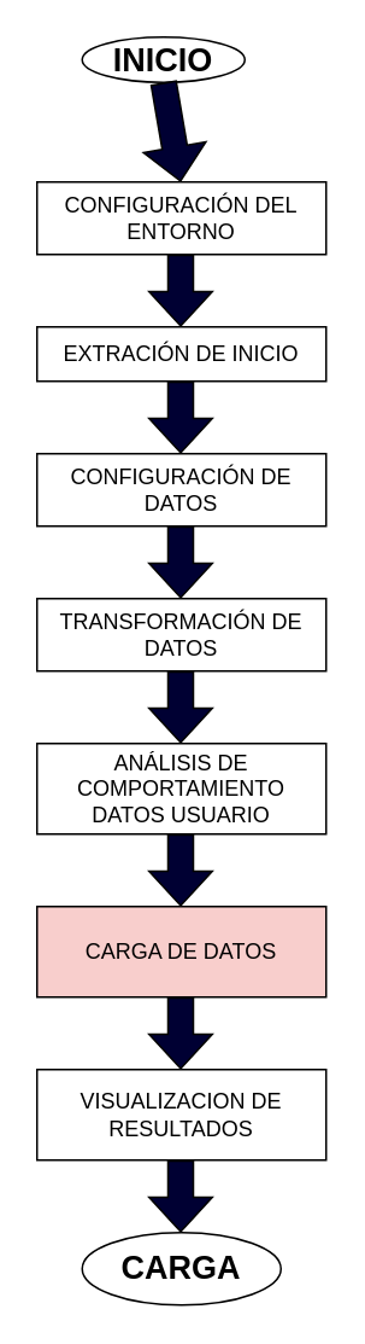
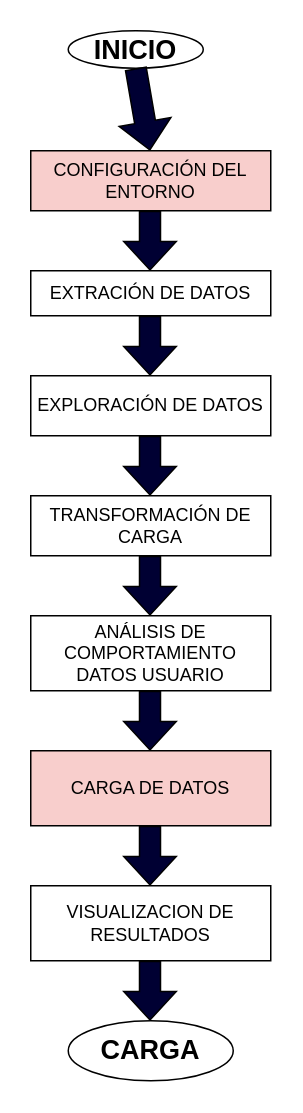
- <mxCell id="2" value="CONFIGURACIÓN DEL ENTORNO" style="rounded=0;whiteSpace=wrap;html=1;" parent="1" vertex="1"><mxGeometry x="20" y="100" width="160" height="40" as="geometry" /></mxCell>
+ <mxCell id="2" value="CONFIGURACIÓN DEL ENTORNO" style="rounded=0;whiteSpace=wrap;html=1;fillColor=#f8cecc;" parent="1" vertex="1"><mxGeometry x="20" y="100" width="160" height="40" as="geometry" /></mxCell>
- <mxCell id="3" value="EXTRACIÓN DE INICIO" style="rounded=0;whiteSpace=wrap;html=1;" parent="1" vertex="1"><mxGeometry x="20" y="180" width="160" height="30" as="geometry" /></mxCell>
+ <mxCell id="3" value="EXTRACIÓN DE DATOS" style="rounded=0;whiteSpace=wrap;html=1;" parent="1" vertex="1"><mxGeometry x="20" y="180" width="160" height="30" as="geometry" /></mxCell>
- <mxCell id="4" value="CONFIGURACIÓN DE DATOS" style="rounded=0;whiteSpace=wrap;html=1;" parent="1" vertex="1"><mxGeometry x="20" y="250" width="160" height="40" as="geometry" /></mxCell>
+ <mxCell id="4" value="EXPLORACIÓN DE DATOS" style="rounded=0;whiteSpace=wrap;html=1;" parent="1" vertex="1"><mxGeometry x="20" y="250" width="160" height="40" as="geometry" /></mxCell>
- <mxCell id="6" value="TRANSFORMACIÓN DE DATOS" style="rounded=0;whiteSpace=wrap;html=1;" parent="1" vertex="1"><mxGeometry x="20" y="330" width="160" height="40" as="geometry" /></mxCell>
+ <mxCell id="6" value="TRANSFORMACIÓN DE CARGA" style="rounded=0;whiteSpace=wrap;html=1;" parent="1" vertex="1"><mxGeometry x="20" y="330" width="160" height="40" as="geometry" /></mxCell>
